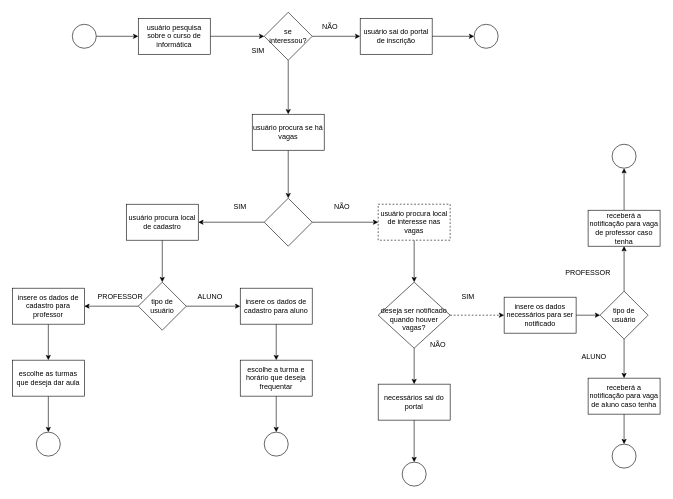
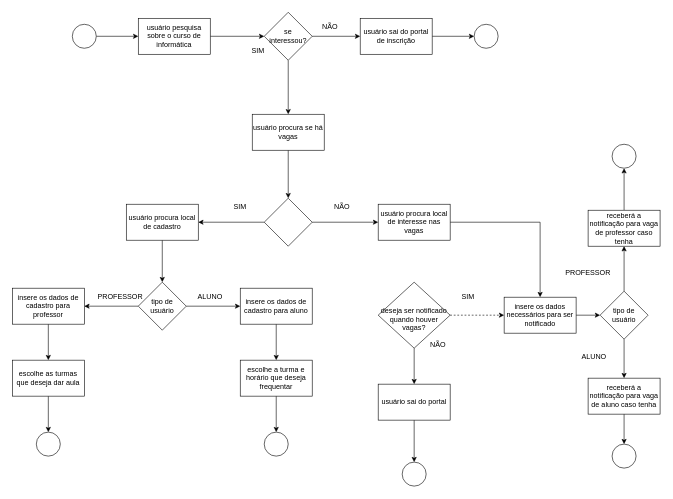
- <mxCell id="20" value="usuário procura local de interesse nas vagas" style="rounded=0;whiteSpace=wrap;html=1;dashed=1;" vertex="1" parent="1"><mxGeometry x="630" y="340" width="120" height="60" as="geometry" /></mxCell>
+ <mxCell id="20" value="usuário procura local de interesse nas vagas" style="rounded=0;whiteSpace=wrap;html=1;" vertex="1" parent="1"><mxGeometry x="630" y="340" width="120" height="60" as="geometry" /></mxCell>
- <mxCell id="19" style="edgeStyle=orthogonalEdgeStyle;rounded=0;orthogonalLoop=1;jettySize=auto;html=1;" edge="1" parent="1" source="20" target="30"><mxGeometry relative="1" as="geometry" /></mxCell>
+ <mxCell id="19" style="edgeStyle=orthogonalEdgeStyle;rounded=0;orthogonalLoop=1;jettySize=auto;html=1;" edge="1" parent="1" source="20" target="32"><mxGeometry relative="1" as="geometry" /></mxCell>
- <mxCell id="43" value="necessários sai do portal" style="rounded=0;whiteSpace=wrap;html=1;" vertex="1" parent="1"><mxGeometry x="630" y="640" width="120" height="60" as="geometry" /></mxCell>
+ <mxCell id="43" value="usuário sai do portal" style="rounded=0;whiteSpace=wrap;html=1;" vertex="1" parent="1"><mxGeometry x="630" y="640" width="120" height="60" as="geometry" /></mxCell>
